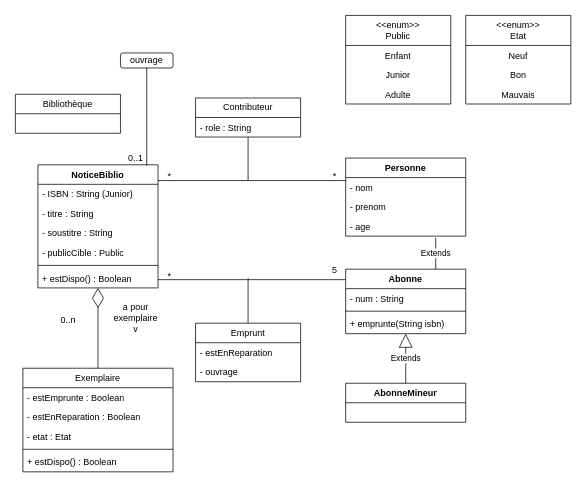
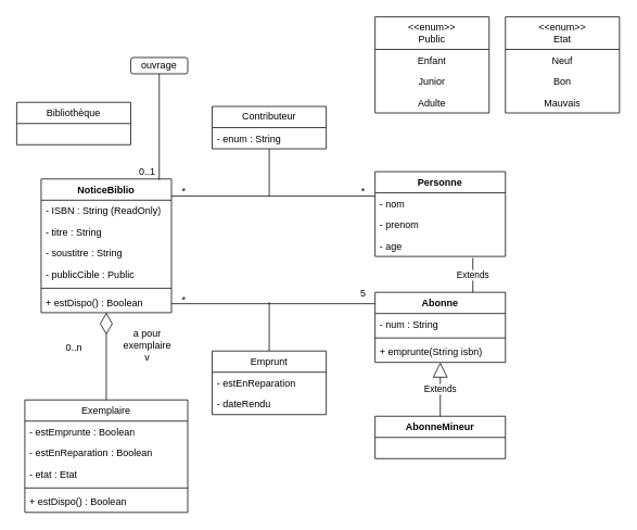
- <mxCell id="40" value="- role : String" style="text;strokeColor=none;fillColor=none;align=left;verticalAlign=top;spacingLeft=4;spacingRight=4;overflow=hidden;rotatable=0;points=[[0,0.5],[1,0.5]];portConstraint=eastwest;whiteSpace=wrap;html=1;" vertex="1" parent="39"><mxGeometry y="26" width="140" height="26" as="geometry" /></mxCell>
+ <mxCell id="40" value="- enum : String" style="text;strokeColor=none;fillColor=none;align=left;verticalAlign=top;spacingLeft=4;spacingRight=4;overflow=hidden;rotatable=0;points=[[0,0.5],[1,0.5]];portConstraint=eastwest;whiteSpace=wrap;html=1;" vertex="1" parent="39"><mxGeometry y="26" width="140" height="26" as="geometry" /></mxCell>
- <mxCell id="3" value="- ISBN : String (Junior)" style="text;strokeColor=none;fillColor=none;align=left;verticalAlign=top;spacingLeft=4;spacingRight=4;overflow=hidden;rotatable=0;points=[[0,0.5],[1,0.5]];portConstraint=eastwest;whiteSpace=wrap;html=1;" parent="2" vertex="1"><mxGeometry y="26" width="160" height="26" as="geometry" /></mxCell>
+ <mxCell id="3" value="- ISBN : String (ReadOnly)" style="text;strokeColor=none;fillColor=none;align=left;verticalAlign=top;spacingLeft=4;spacingRight=4;overflow=hidden;rotatable=0;points=[[0,0.5],[1,0.5]];portConstraint=eastwest;whiteSpace=wrap;html=1;" parent="2" vertex="1"><mxGeometry y="26" width="160" height="26" as="geometry" /></mxCell>
- <mxCell id="46" value="- ouvrage" style="text;strokeColor=none;fillColor=none;align=left;verticalAlign=top;spacingLeft=4;spacingRight=4;overflow=hidden;rotatable=0;points=[[0,0.5],[1,0.5]];portConstraint=eastwest;whiteSpace=wrap;html=1;" vertex="1" parent="44"><mxGeometry y="52" width="140" height="26" as="geometry" /></mxCell>
+ <mxCell id="46" value="- dateRendu" style="text;strokeColor=none;fillColor=none;align=left;verticalAlign=top;spacingLeft=4;spacingRight=4;overflow=hidden;rotatable=0;points=[[0,0.5],[1,0.5]];portConstraint=eastwest;whiteSpace=wrap;html=1;" vertex="1" parent="44"><mxGeometry y="52" width="140" height="26" as="geometry" /></mxCell>
